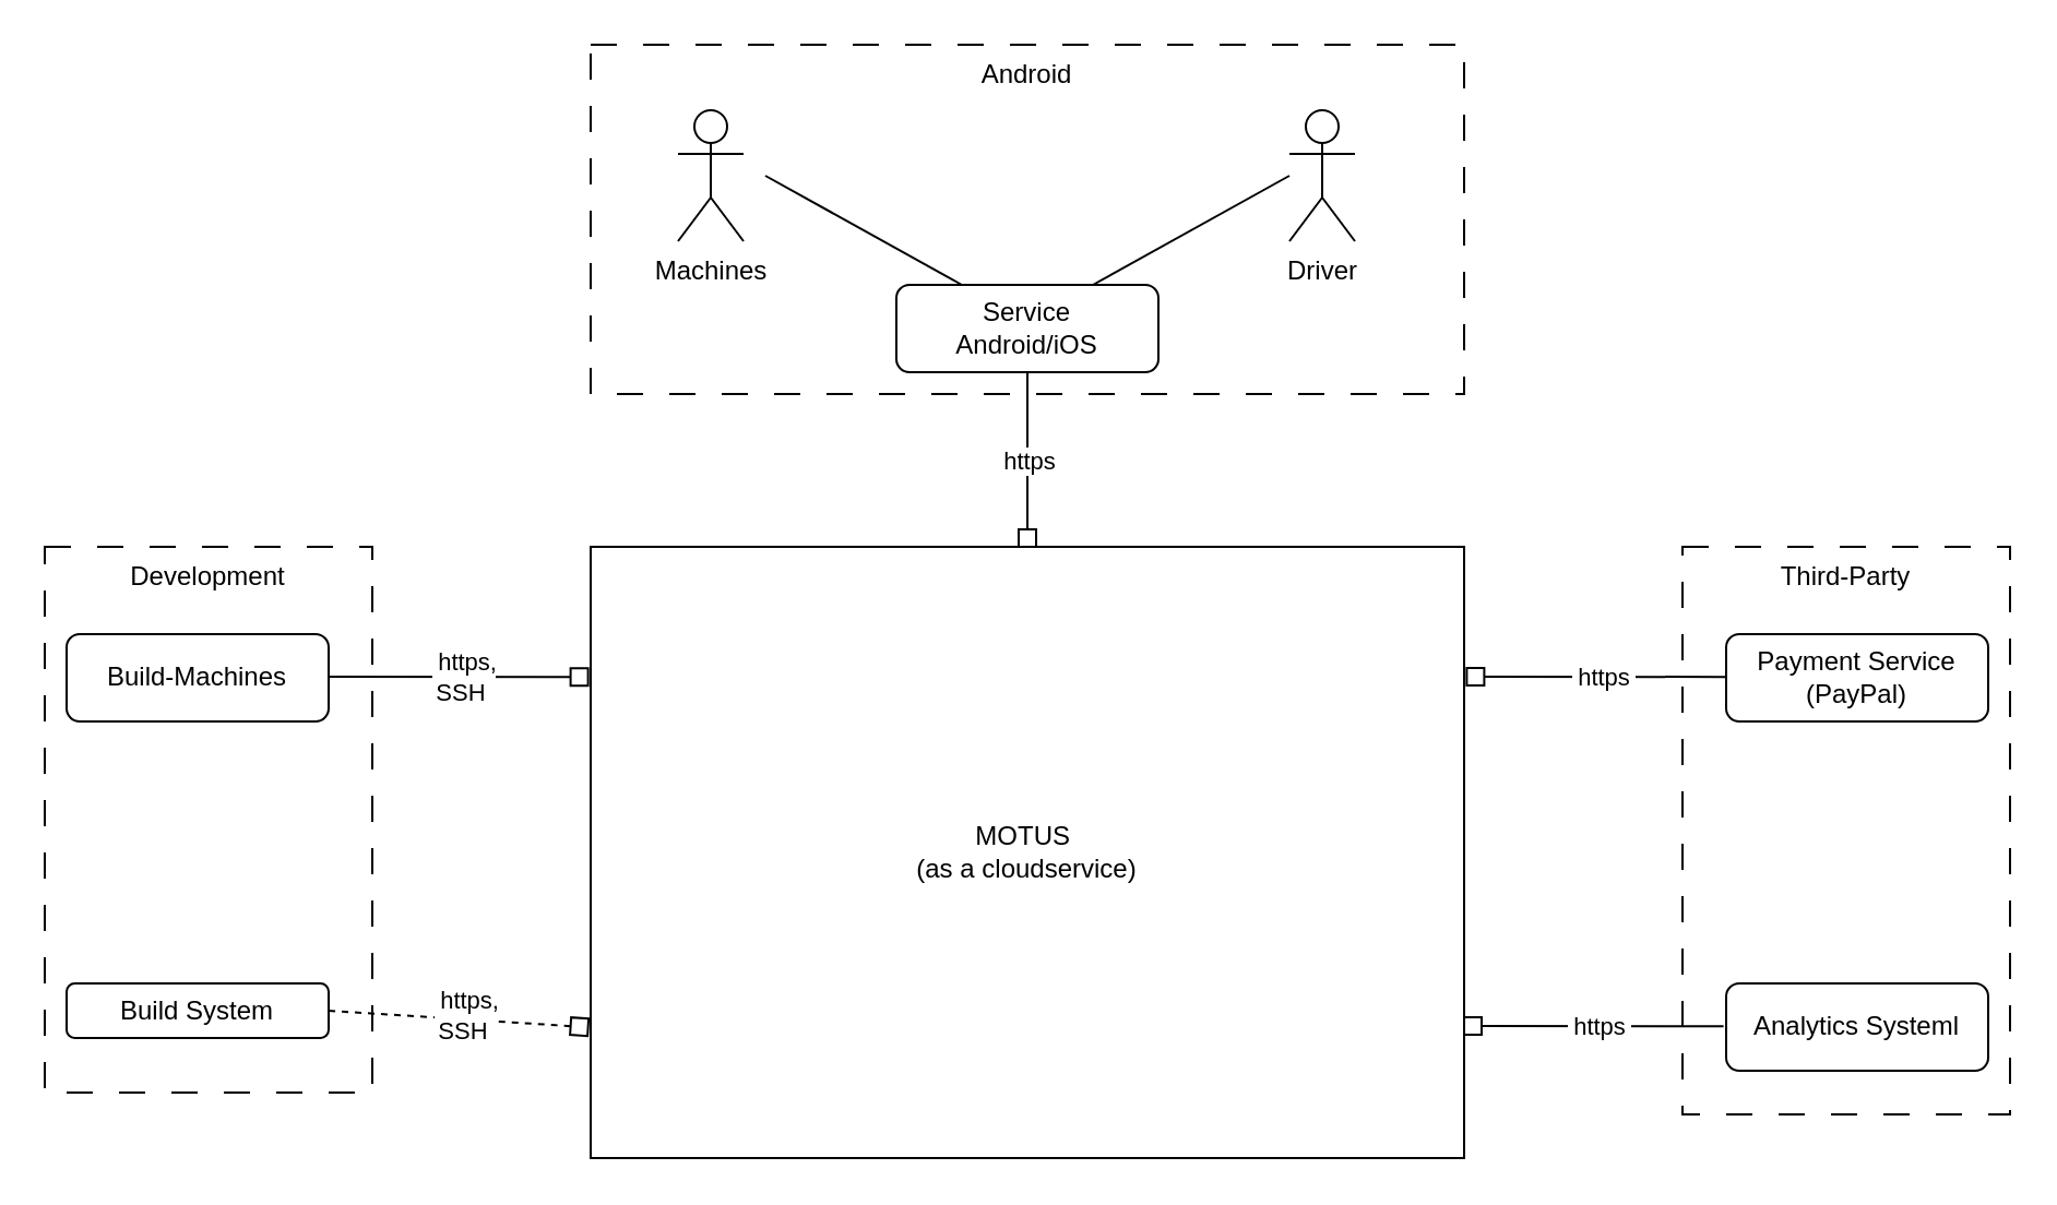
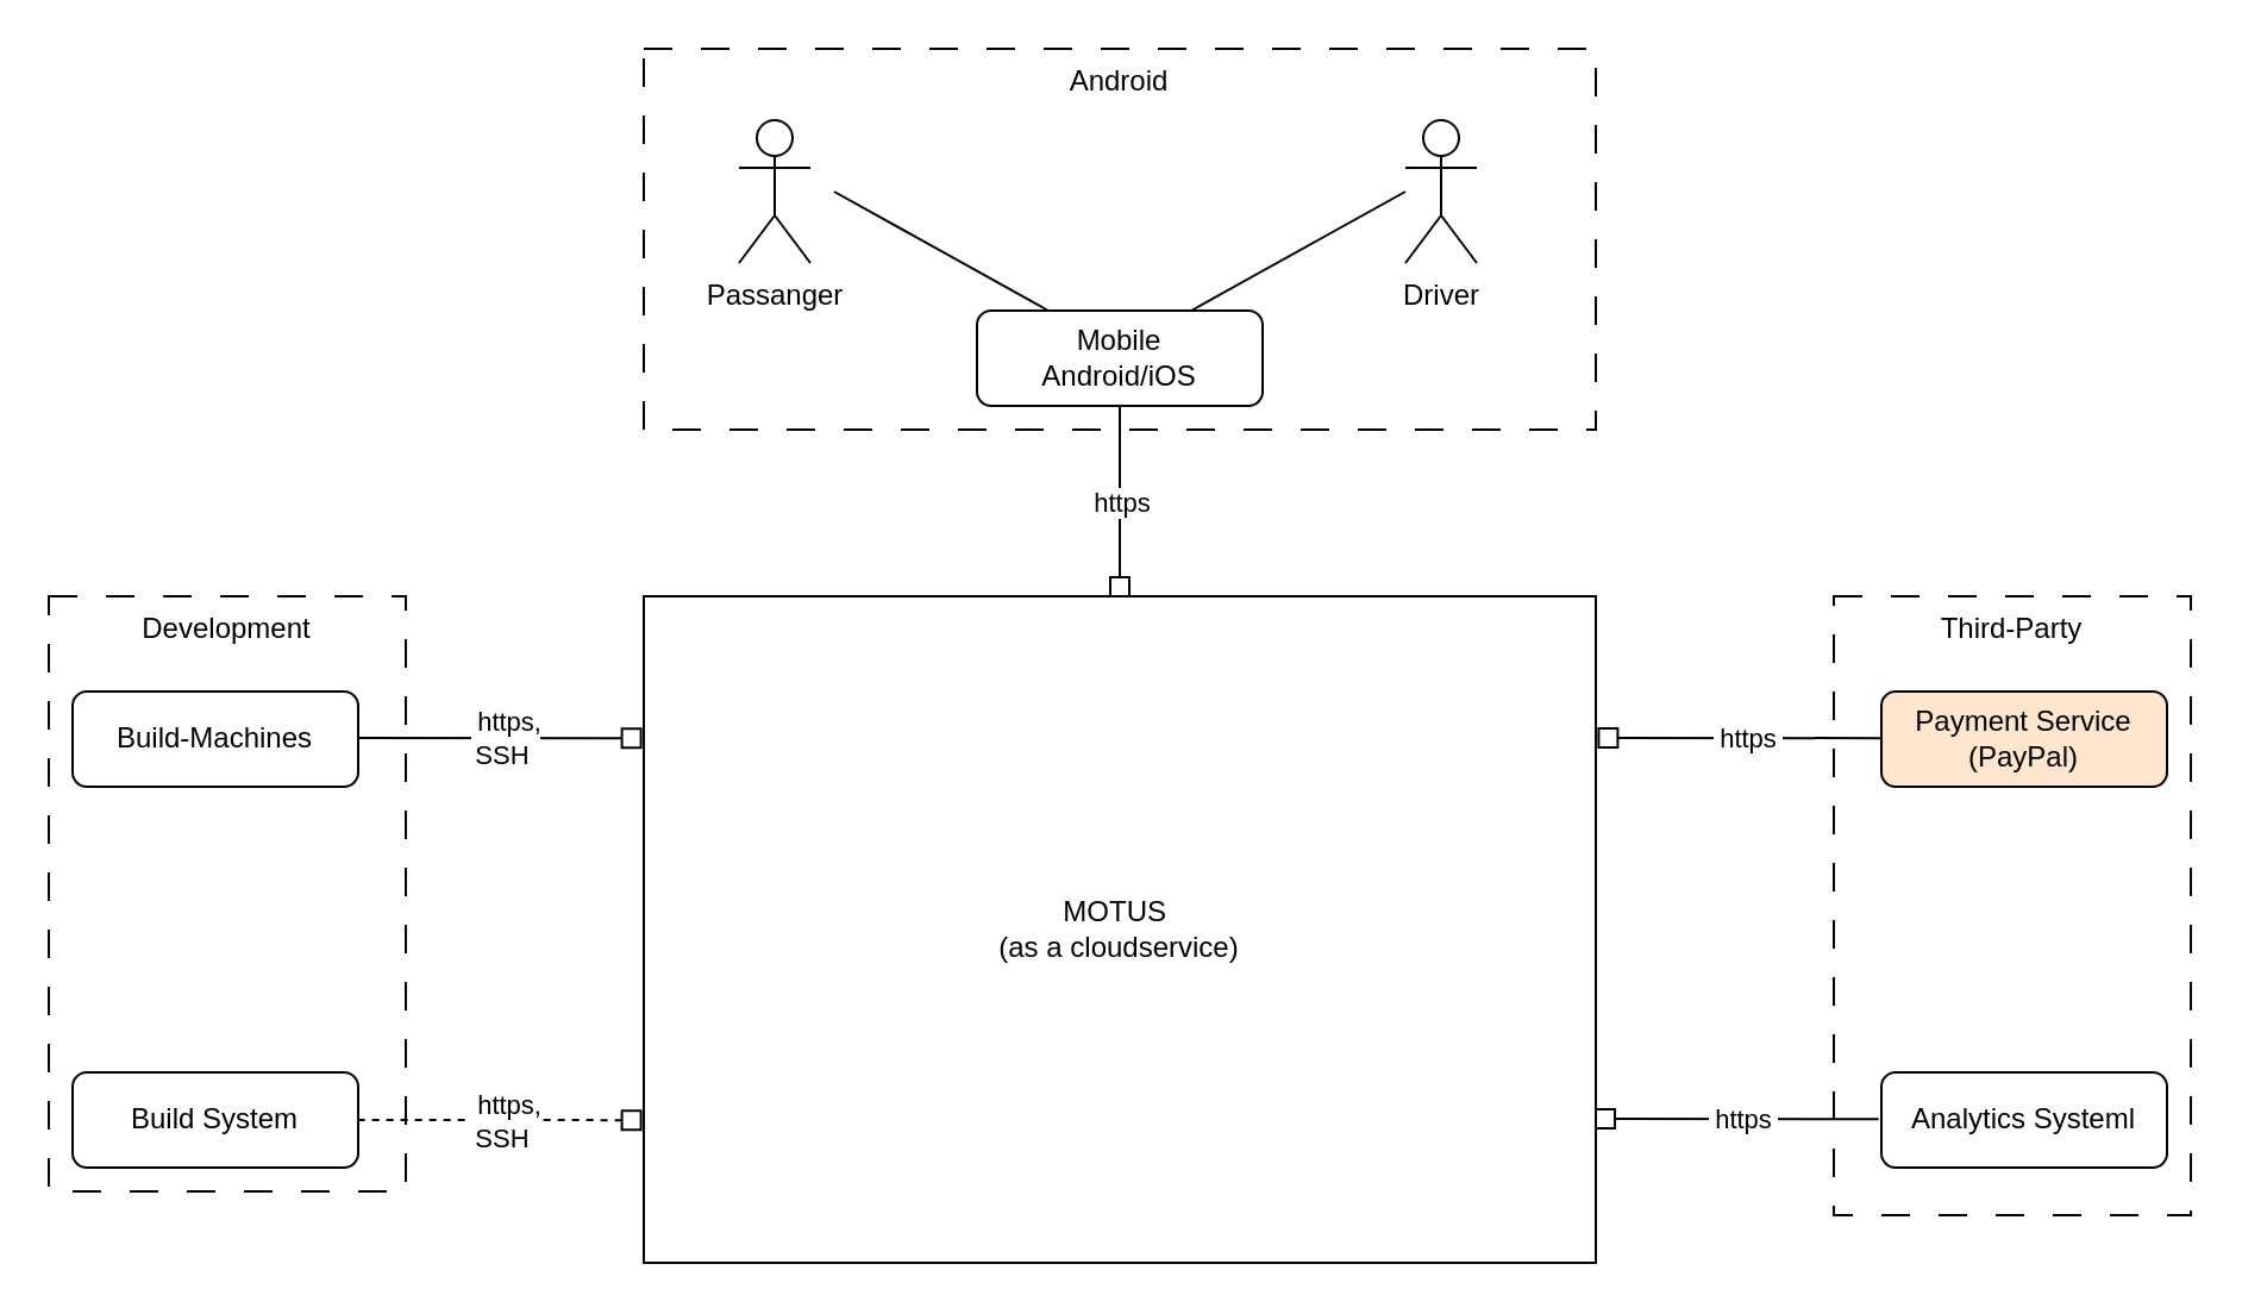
- <mxCell id="7" value="Machines" style="shape=umlActor;verticalLabelPosition=bottom;verticalAlign=top;html=1;outlineConnect=0;" vertex="1" parent="1"><mxGeometry x="310" y="50" width="30" height="60" as="geometry" /></mxCell>
+ <mxCell id="7" value="Passanger" style="shape=umlActor;verticalLabelPosition=bottom;verticalAlign=top;html=1;outlineConnect=0;" vertex="1" parent="1"><mxGeometry x="310" y="50" width="30" height="60" as="geometry" /></mxCell>
- <mxCell id="9" value="Service&lt;br&gt;Android/iOS" style="rounded=1;whiteSpace=wrap;html=1;" vertex="1" parent="1"><mxGeometry x="410" y="130" width="120" height="40" as="geometry" /></mxCell>
+ <mxCell id="9" value="Mobile&lt;br&gt;Android/iOS" style="rounded=1;whiteSpace=wrap;html=1;" vertex="1" parent="1"><mxGeometry x="410" y="130" width="120" height="40" as="geometry" /></mxCell>
- <mxCell id="3" value="Payment Service&lt;br&gt;(PayPal)" style="rounded=1;whiteSpace=wrap;html=1;" vertex="1" parent="1"><mxGeometry x="790" y="290" width="120" height="40" as="geometry" /></mxCell>
+ <mxCell id="3" value="Payment Service&lt;br&gt;(PayPal)" style="rounded=1;whiteSpace=wrap;html=1;fillColor=#ffe6cc;" vertex="1" parent="1"><mxGeometry x="790" y="290" width="120" height="40" as="geometry" /></mxCell>
- <mxCell id="5" value="Build System" style="rounded=1;whiteSpace=wrap;html=1;" vertex="1" parent="1"><mxGeometry x="30" y="450" width="120" height="25" as="geometry" /></mxCell>
+ <mxCell id="5" value="Build System" style="rounded=1;whiteSpace=wrap;html=1;" vertex="1" parent="1"><mxGeometry x="30" y="450" width="120" height="40" as="geometry" /></mxCell>
